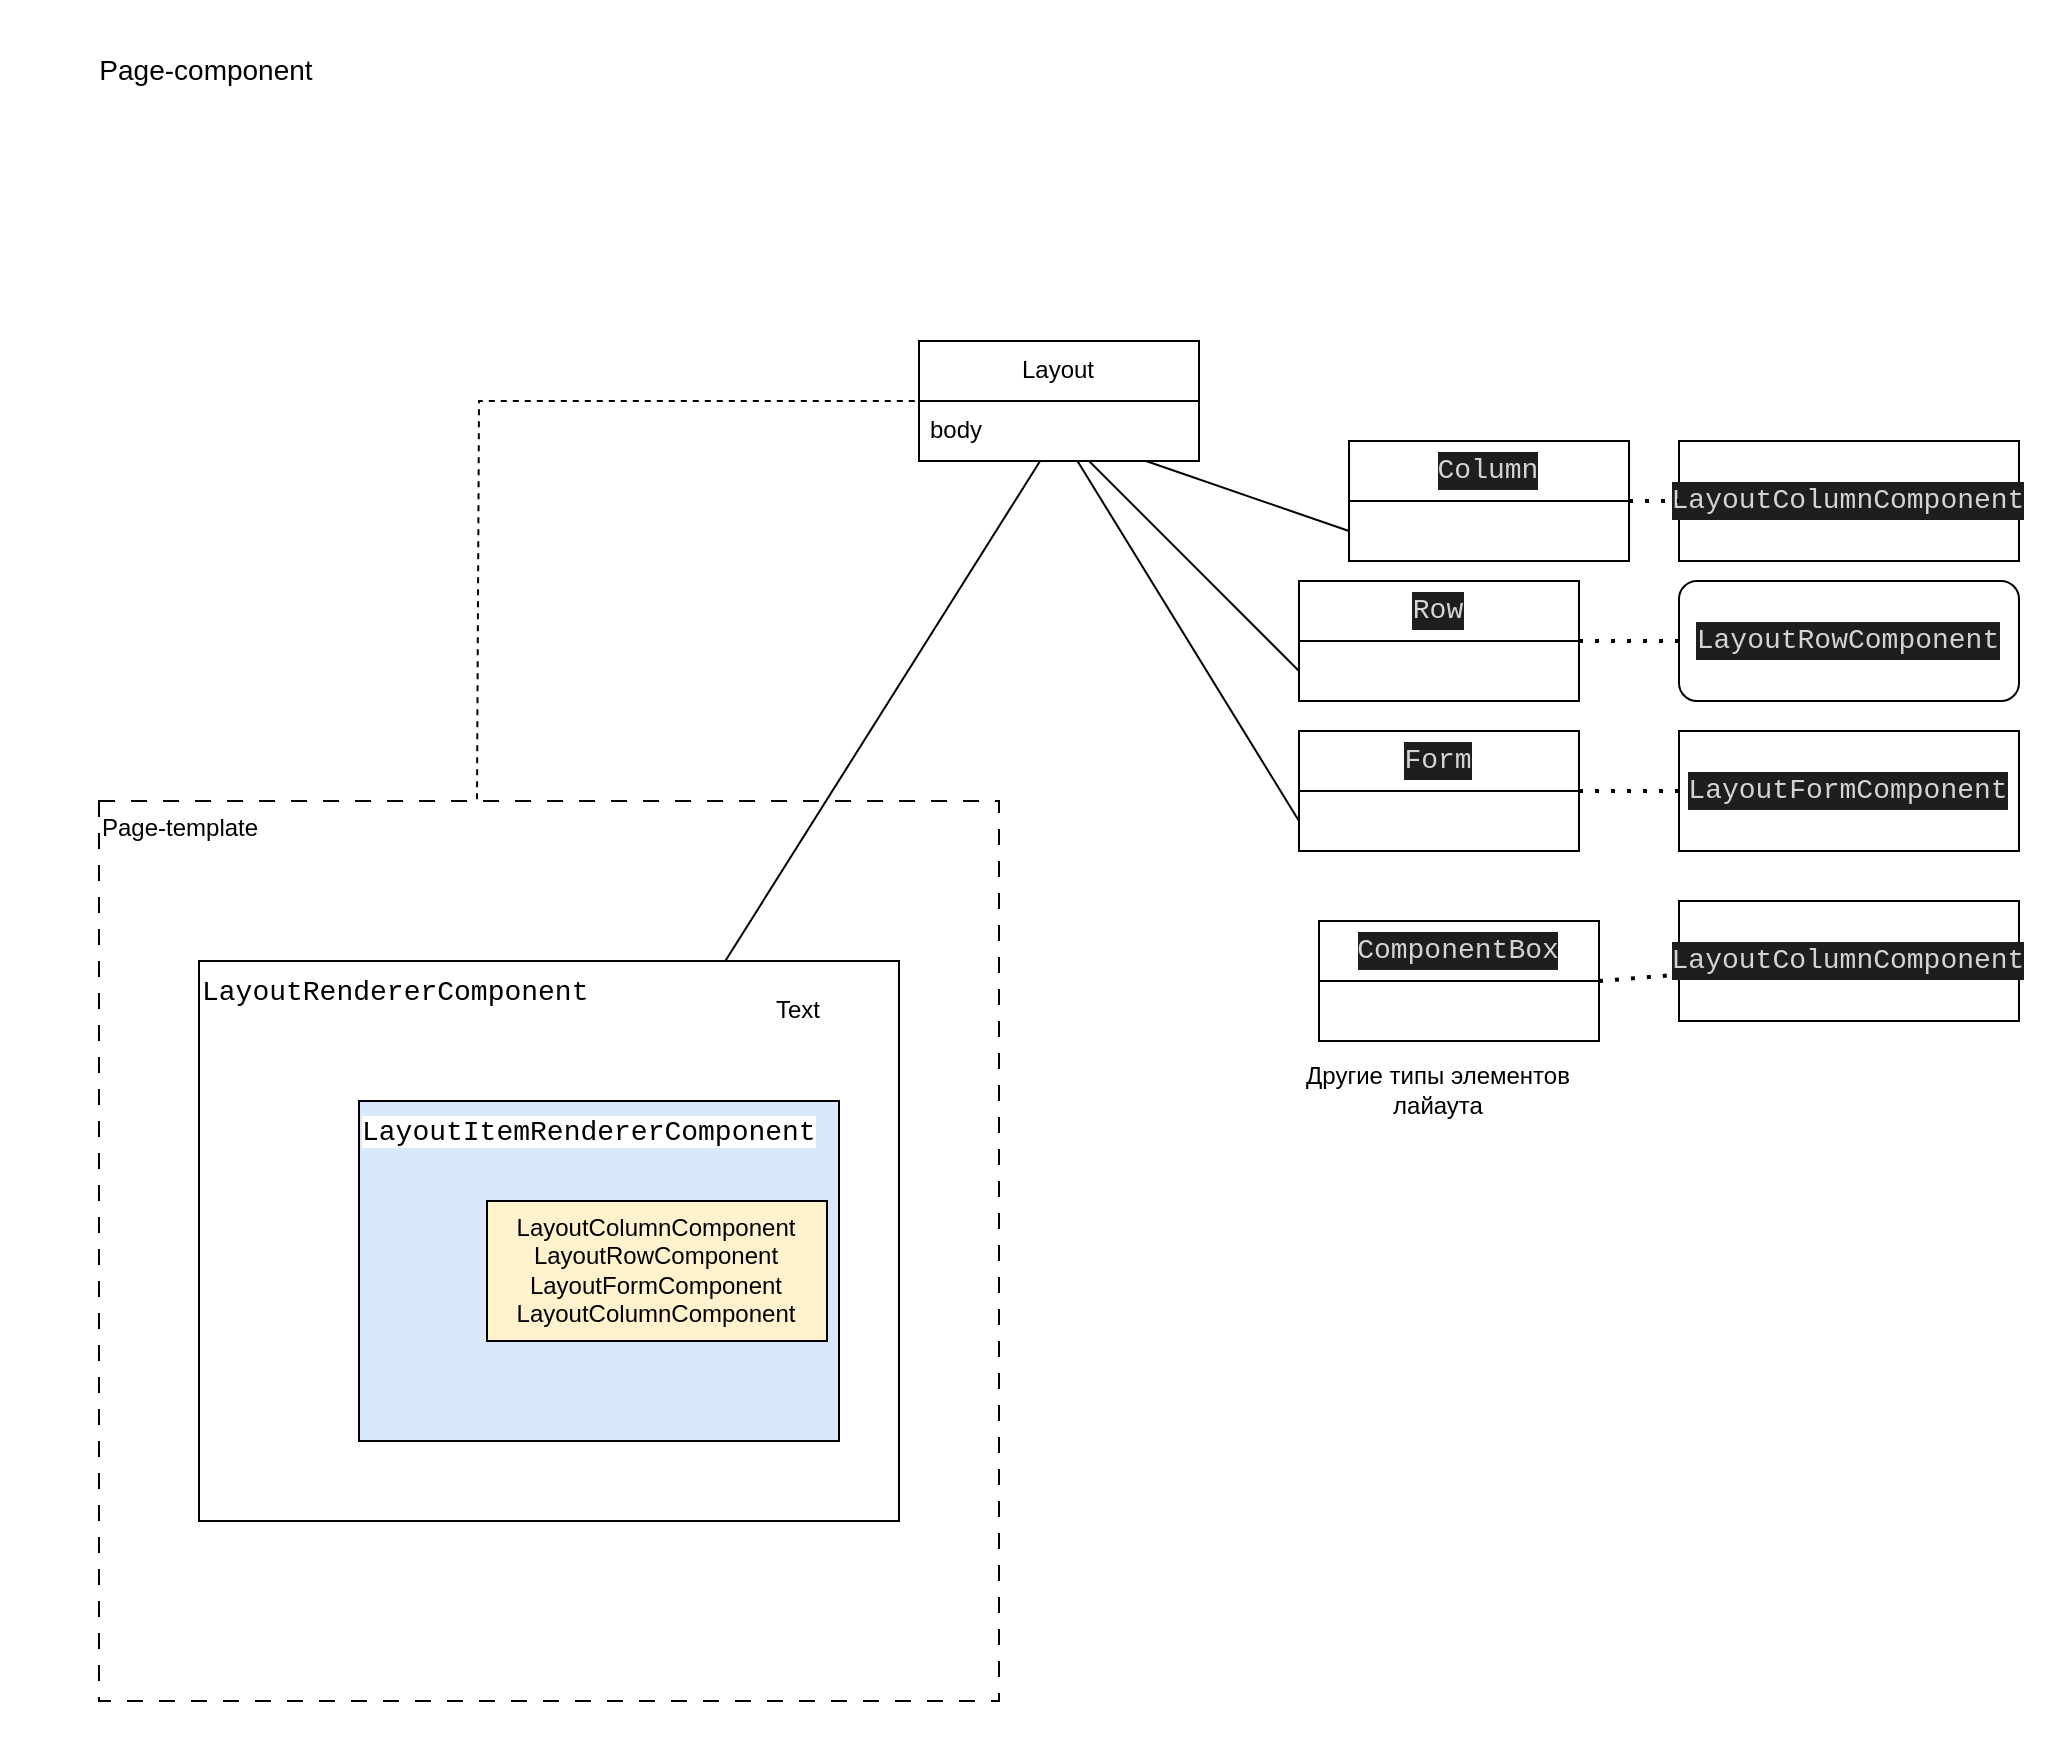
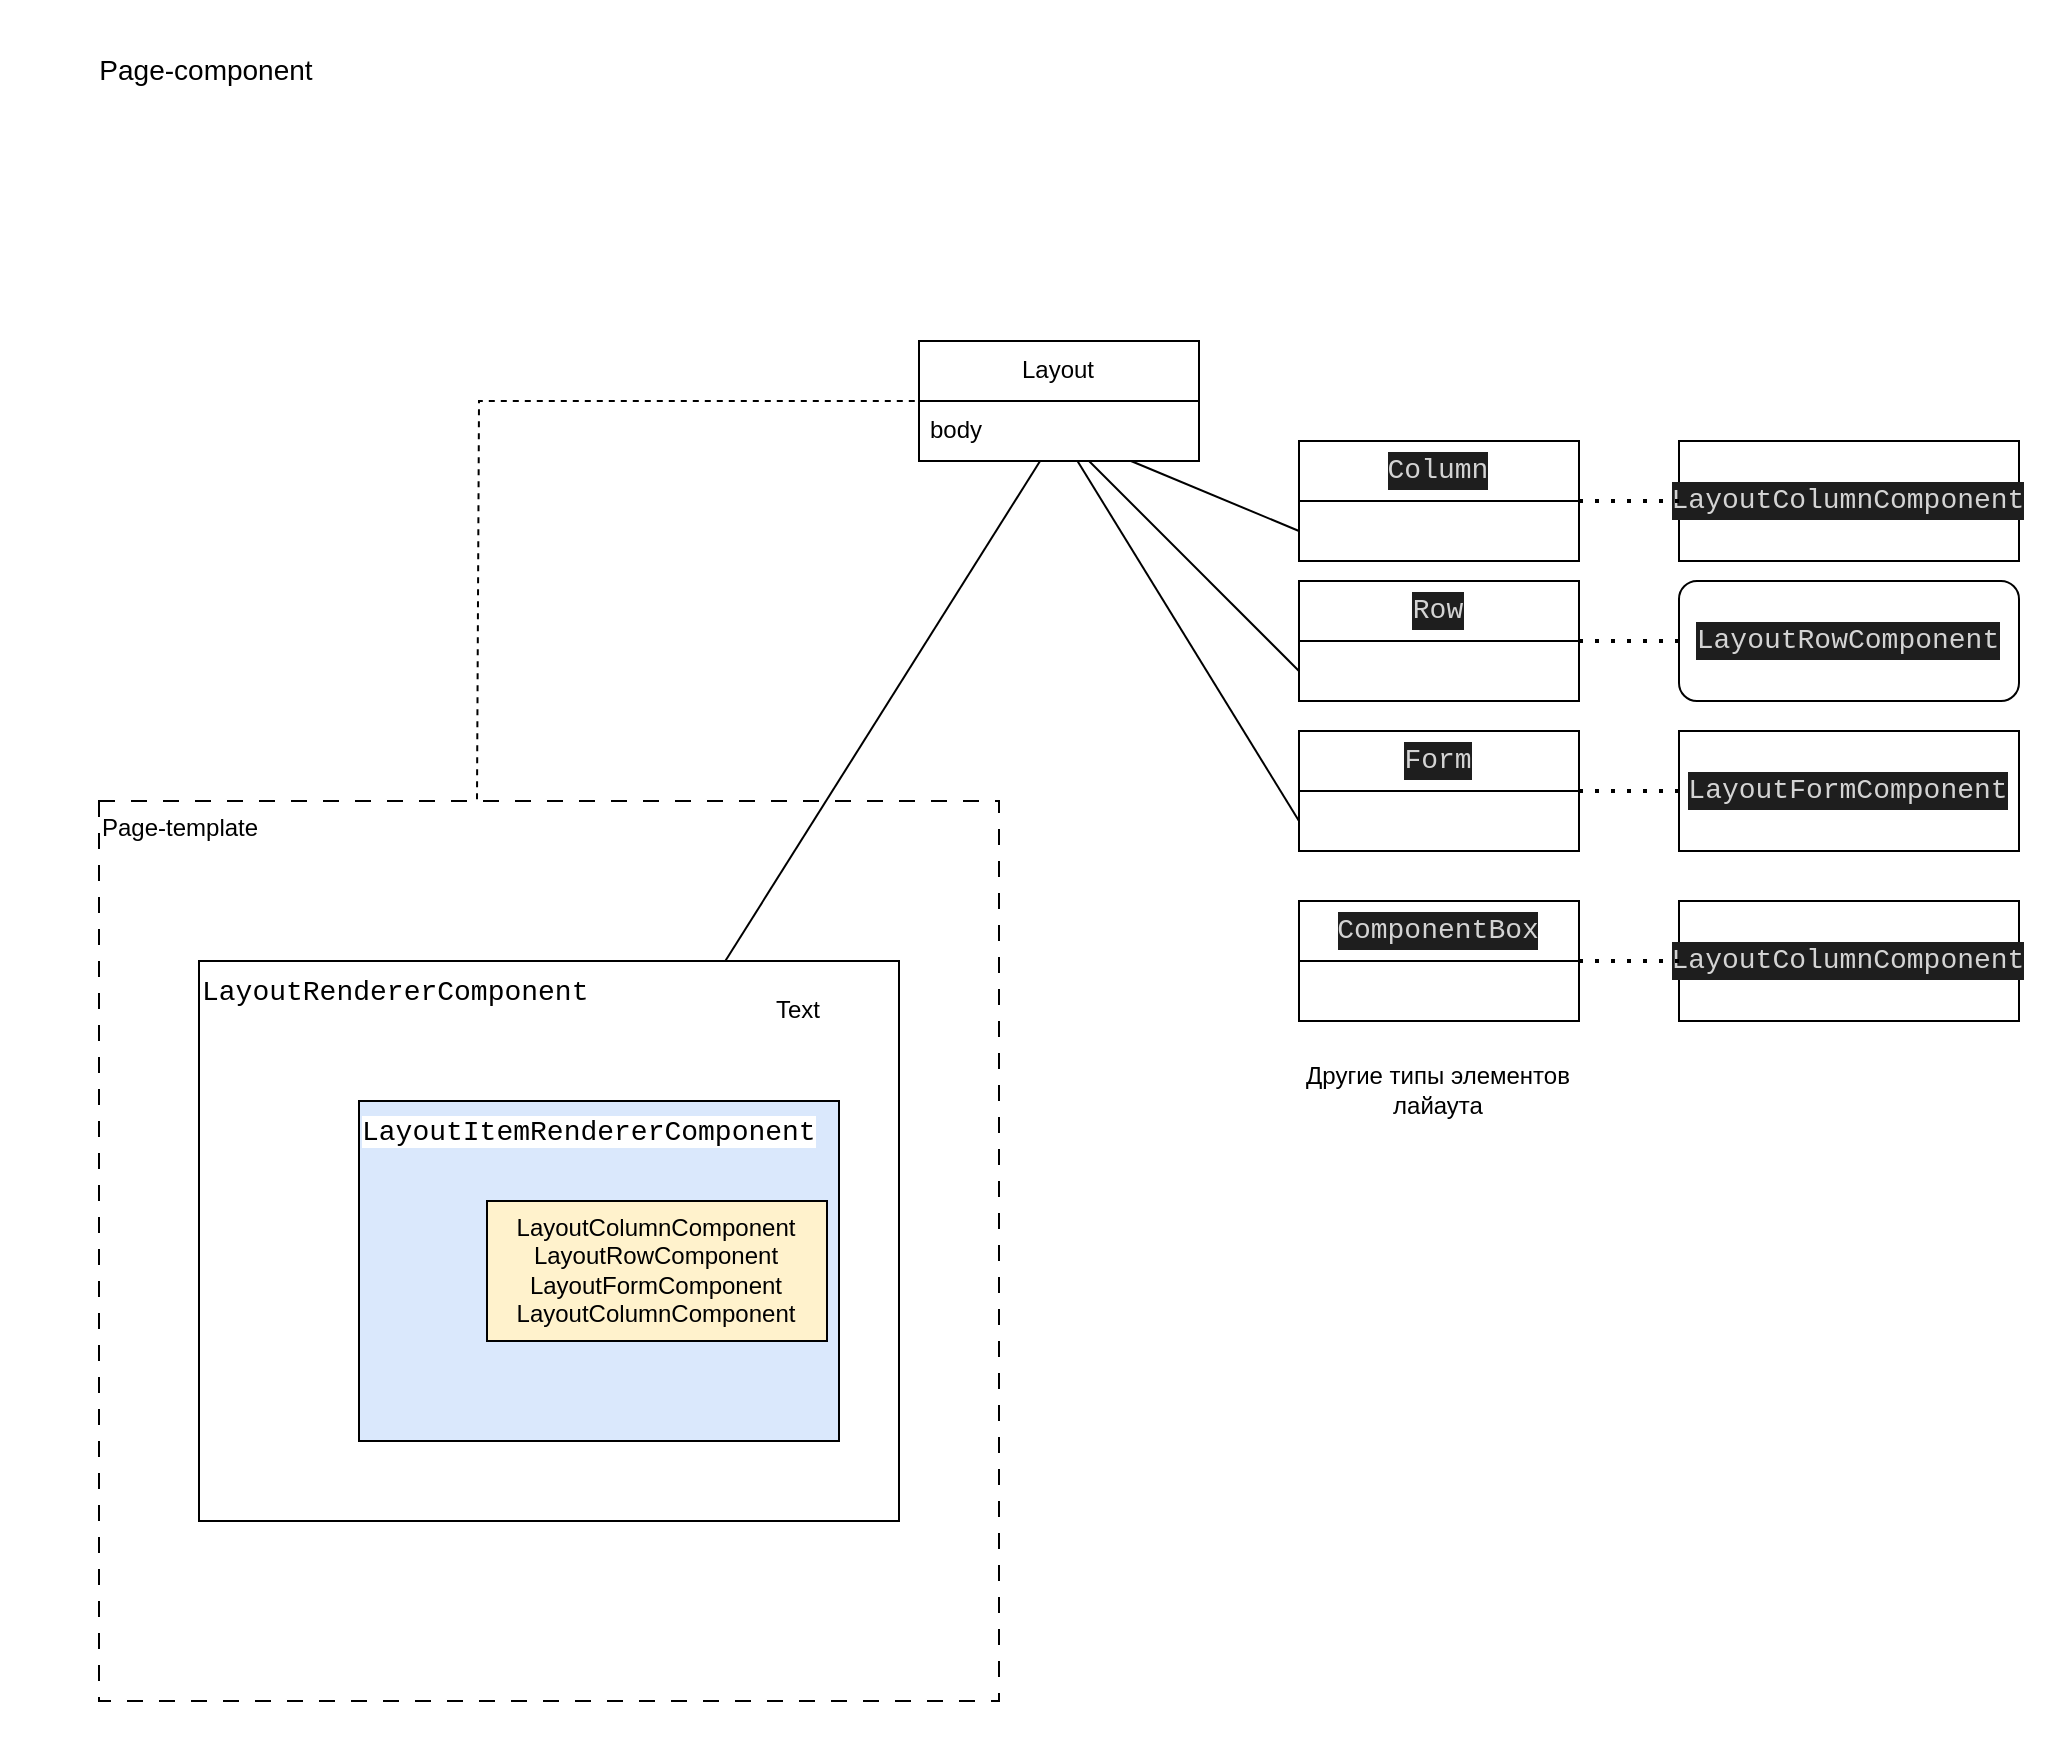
- <mxCell id="8" value="&lt;div style=&quot;color: rgb(212, 212, 212); background-color: rgb(30, 30, 30); font-family: Consolas, &amp;quot;Courier New&amp;quot;, monospace; font-size: 14px; line-height: 19px;&quot;&gt;Column&lt;/div&gt;" style="swimlane;fontStyle=0;childLayout=stackLayout;horizontal=1;startSize=30;horizontalStack=0;resizeParent=1;resizeParentMax=0;resizeLast=0;collapsible=1;marginBottom=0;whiteSpace=wrap;html=1;" vertex="1" parent="1"><mxGeometry x="674" y="220" width="140" height="60" as="geometry" /></mxCell>
+ <mxCell id="8" value="&lt;div style=&quot;color: rgb(212, 212, 212); background-color: rgb(30, 30, 30); font-family: Consolas, &amp;quot;Courier New&amp;quot;, monospace; font-size: 14px; line-height: 19px;&quot;&gt;Column&lt;/div&gt;" style="swimlane;fontStyle=0;childLayout=stackLayout;horizontal=1;startSize=30;horizontalStack=0;resizeParent=1;resizeParentMax=0;resizeLast=0;collapsible=1;marginBottom=0;whiteSpace=wrap;html=1;" vertex="1" parent="1"><mxGeometry x="649" y="220" width="140" height="60" as="geometry" /></mxCell>
- <mxCell id="11" value="&lt;div style=&quot;color: rgb(212, 212, 212); background-color: rgb(30, 30, 30); font-family: Consolas, &amp;quot;Courier New&amp;quot;, monospace; font-size: 14px; line-height: 19px;&quot;&gt;&lt;div style=&quot;line-height: 19px;&quot;&gt;ComponentBox&lt;/div&gt;&lt;/div&gt;" style="swimlane;fontStyle=0;childLayout=stackLayout;horizontal=1;startSize=30;horizontalStack=0;resizeParent=1;resizeParentMax=0;resizeLast=0;collapsible=1;marginBottom=0;whiteSpace=wrap;html=1;" vertex="1" parent="1"><mxGeometry x="659" y="460" width="140" height="60" as="geometry" /></mxCell>
+ <mxCell id="11" value="&lt;div style=&quot;color: rgb(212, 212, 212); background-color: rgb(30, 30, 30); font-family: Consolas, &amp;quot;Courier New&amp;quot;, monospace; font-size: 14px; line-height: 19px;&quot;&gt;&lt;div style=&quot;line-height: 19px;&quot;&gt;ComponentBox&lt;/div&gt;&lt;/div&gt;" style="swimlane;fontStyle=0;childLayout=stackLayout;horizontal=1;startSize=30;horizontalStack=0;resizeParent=1;resizeParentMax=0;resizeLast=0;collapsible=1;marginBottom=0;whiteSpace=wrap;html=1;" vertex="1" parent="1"><mxGeometry x="649" y="450" width="140" height="60" as="geometry" /></mxCell>
